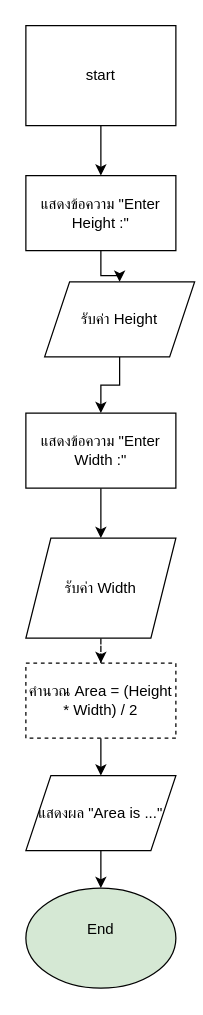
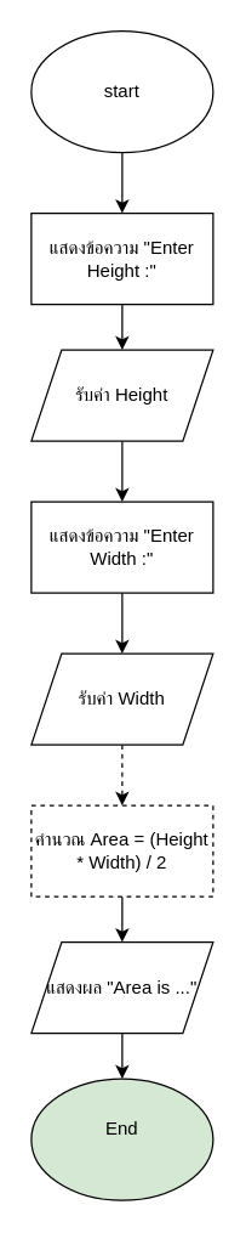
- <mxCell id="3" value="start" style="whiteSpace=wrap;html=1;rounded=0;" vertex="1" parent="1"><mxGeometry x="20" y="20" width="120" height="80" as="geometry" /></mxCell>
+ <mxCell id="3" value="start" style="ellipse;whiteSpace=wrap;html=1;" vertex="1" parent="1"><mxGeometry x="20" y="20" width="120" height="80" as="geometry" /></mxCell>
- <mxCell id="7" value="รับค่า Height" style="shape=parallelogram;perimeter=parallelogramPerimeter;whiteSpace=wrap;html=1;fixedSize=1;" vertex="1" parent="1"><mxGeometry x="35" y="225" width="120" height="60" as="geometry" /></mxCell>
+ <mxCell id="7" value="รับค่า Height" style="shape=parallelogram;perimeter=parallelogramPerimeter;whiteSpace=wrap;html=1;fixedSize=1;" vertex="1" parent="1"><mxGeometry x="20" y="230" width="120" height="60" as="geometry" /></mxCell>
- <mxCell id="11" value="รับค่า Width" style="shape=parallelogram;perimeter=parallelogramPerimeter;whiteSpace=wrap;html=1;fixedSize=1;" vertex="1" parent="1"><mxGeometry x="20" y="430" width="120" height="80" as="geometry" /></mxCell>
+ <mxCell id="11" value="รับค่า Width" style="shape=parallelogram;perimeter=parallelogramPerimeter;whiteSpace=wrap;html=1;fixedSize=1;" vertex="1" parent="1"><mxGeometry x="20" y="430" width="120" height="60" as="geometry" /></mxCell>
